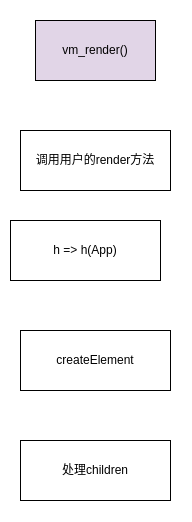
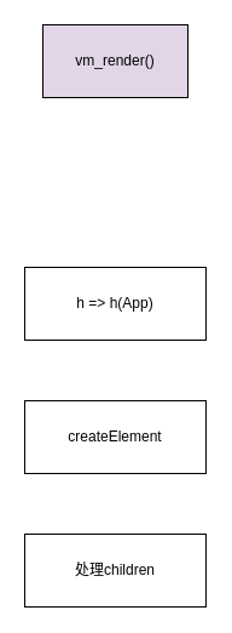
- <mxCell id="3" value="调用用户的render方法" style="rounded=0;whiteSpace=wrap;html=1;" vertex="1" parent="1"><mxGeometry x="20" y="130" width="150" height="60" as="geometry" /></mxCell>
- <mxCell id="4" value="h =&amp;gt; h(App)" style="rounded=0;whiteSpace=wrap;html=1;" vertex="1" parent="1"><mxGeometry x="10" y="220" width="150" height="60" as="geometry" /></mxCell>
+ <mxCell id="4" value="h =&amp;gt; h(App)" style="rounded=0;whiteSpace=wrap;html=1;" vertex="1" parent="1"><mxGeometry x="20" y="220" width="150" height="60" as="geometry" /></mxCell>
